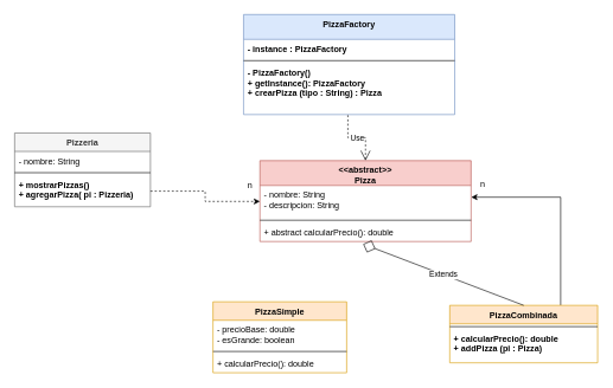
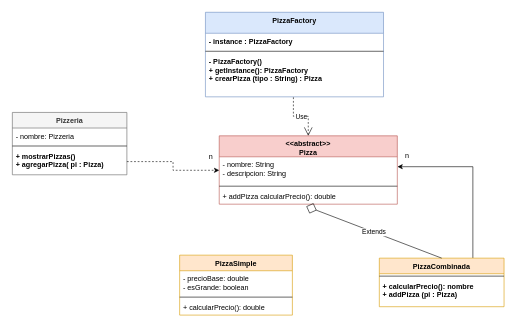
- <mxCell id="3" value="- nombre: String" style="text;strokeColor=none;fillColor=none;align=left;verticalAlign=top;spacingLeft=4;spacingRight=4;overflow=hidden;rotatable=0;points=[[0,0.5],[1,0.5]];portConstraint=eastwest;" vertex="1" parent="2"><mxGeometry y="26" width="191" height="26" as="geometry" /></mxCell>
+ <mxCell id="3" value="- nombre: Pizzeria" style="text;strokeColor=none;fillColor=none;align=left;verticalAlign=top;spacingLeft=4;spacingRight=4;overflow=hidden;rotatable=0;points=[[0,0.5],[1,0.5]];portConstraint=eastwest;" vertex="1" parent="2"><mxGeometry y="26" width="191" height="26" as="geometry" /></mxCell>
- <mxCell id="5" value="+ mostrarPizzas()&#10;+ agregarPizza( pi : Pizzeria)" style="text;strokeColor=none;fillColor=none;align=left;verticalAlign=top;spacingLeft=4;spacingRight=4;overflow=hidden;rotatable=0;points=[[0,0.5],[1,0.5]];portConstraint=eastwest;fontStyle=1" vertex="1" parent="2"><mxGeometry y="60" width="191" height="44" as="geometry" /></mxCell>
+ <mxCell id="5" value="+ mostrarPizzas()&#10;+ agregarPizza( pi : Pizza)" style="text;strokeColor=none;fillColor=none;align=left;verticalAlign=top;spacingLeft=4;spacingRight=4;overflow=hidden;rotatable=0;points=[[0,0.5],[1,0.5]];portConstraint=eastwest;fontStyle=1" vertex="1" parent="2"><mxGeometry y="60" width="191" height="44" as="geometry" /></mxCell>
- <mxCell id="9" value="+ abstract calcularPrecio(): double" style="text;strokeColor=none;fillColor=none;align=left;verticalAlign=top;spacingLeft=4;spacingRight=4;overflow=hidden;rotatable=0;points=[[0,0.5],[1,0.5]];portConstraint=eastwest;" vertex="1" parent="6"><mxGeometry y="88" width="297" height="26" as="geometry" /></mxCell>
+ <mxCell id="9" value="+ addPizza calcularPrecio(): double" style="text;strokeColor=none;fillColor=none;align=left;verticalAlign=top;spacingLeft=4;spacingRight=4;overflow=hidden;rotatable=0;points=[[0,0.5],[1,0.5]];portConstraint=eastwest;" vertex="1" parent="6"><mxGeometry y="88" width="297" height="26" as="geometry" /></mxCell>
- <mxCell id="17" value="+ calcularPrecio(): double&#10;+ addPizza (pi : Pizza)" style="text;strokeColor=none;fillColor=none;align=left;verticalAlign=top;spacingLeft=4;spacingRight=4;overflow=hidden;rotatable=0;points=[[0,0.5],[1,0.5]];portConstraint=eastwest;fontStyle=1" vertex="1" parent="15"><mxGeometry y="34" width="208" height="47" as="geometry" /></mxCell>
+ <mxCell id="17" value="+ calcularPrecio(): nombre&#10;+ addPizza (pi : Pizza)" style="text;strokeColor=none;fillColor=none;align=left;verticalAlign=top;spacingLeft=4;spacingRight=4;overflow=hidden;rotatable=0;points=[[0,0.5],[1,0.5]];portConstraint=eastwest;fontStyle=1" vertex="1" parent="15"><mxGeometry y="34" width="208" height="47" as="geometry" /></mxCell>
